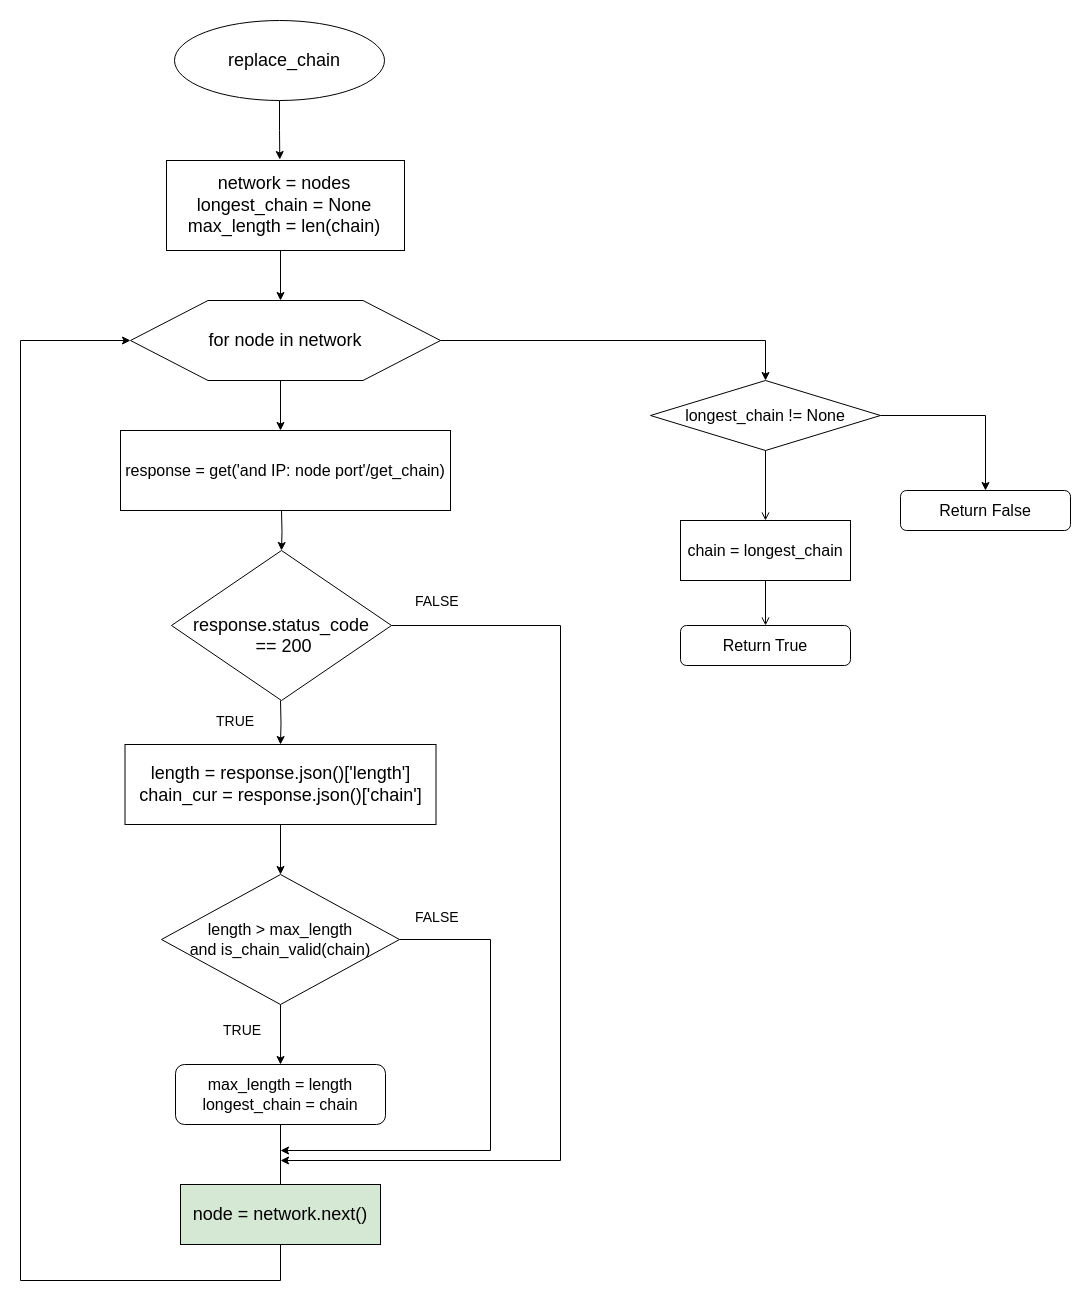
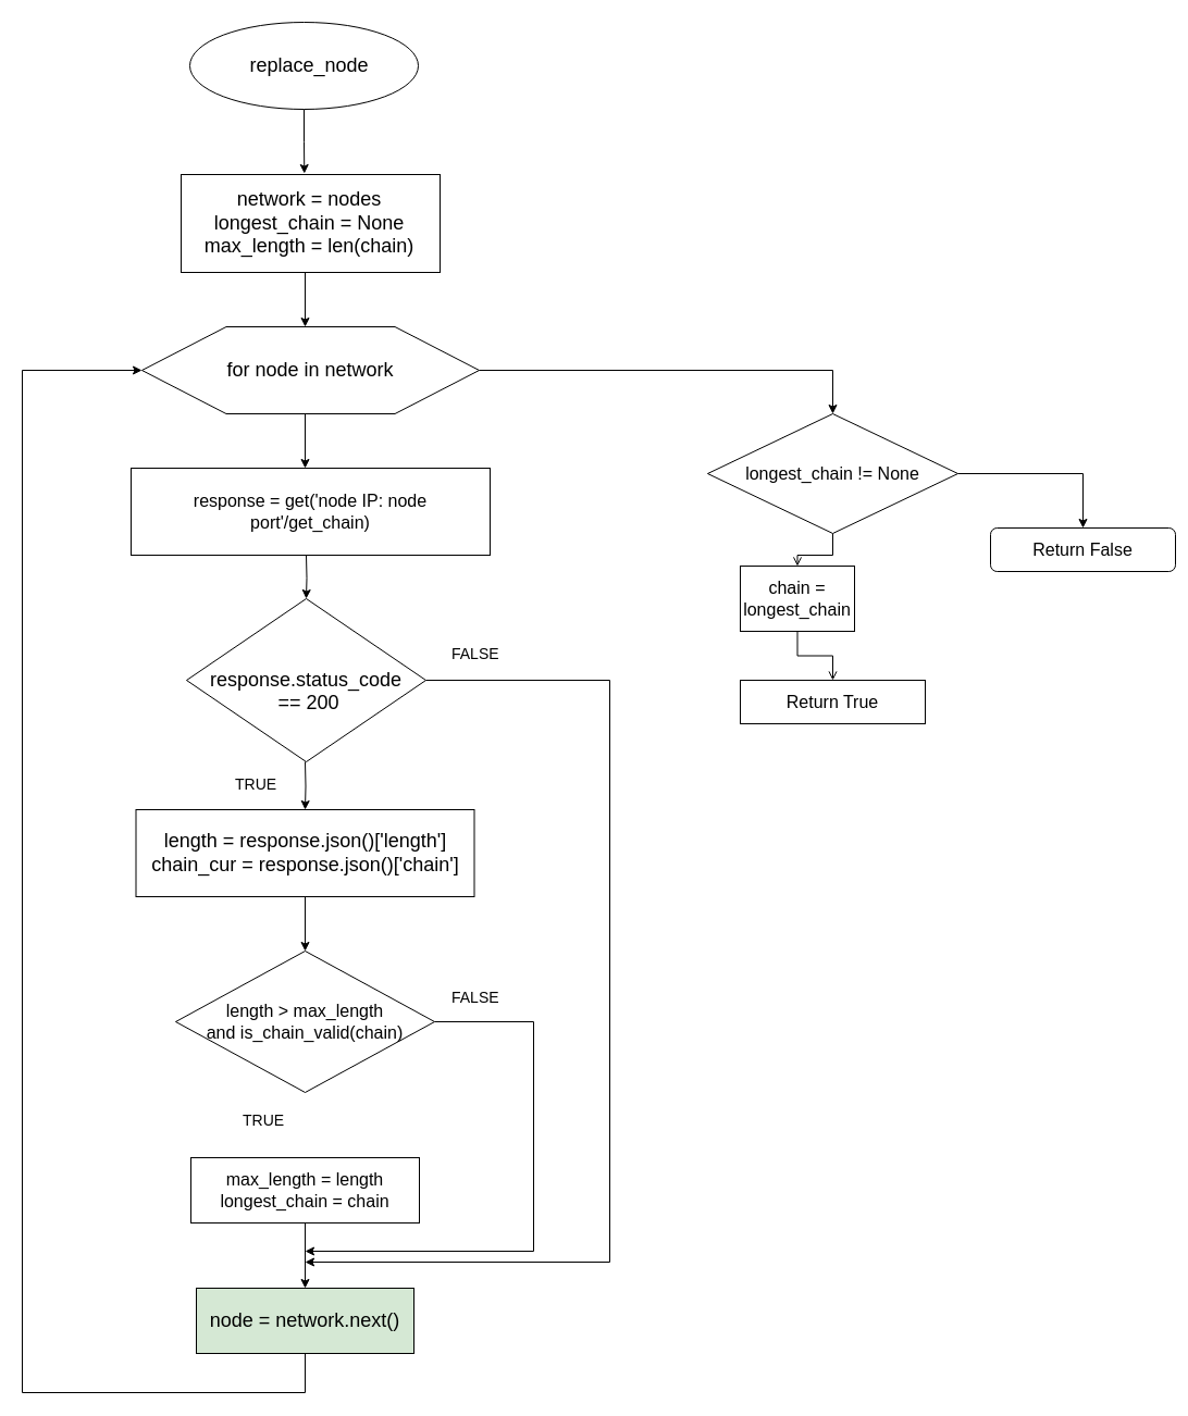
- <mxCell id="4" value="&lt;font style=&quot;font-size: 18px&quot;&gt;replace_chain&lt;/font&gt;" style="text;html=1;strokeColor=none;fillColor=none;align=center;verticalAlign=middle;whiteSpace=wrap;rounded=0;" vertex="1" parent="1"><mxGeometry x="214" y="40" width="140" height="40" as="geometry" /></mxCell>
+ <mxCell id="4" value="&lt;font style=&quot;font-size: 18px&quot;&gt;replace_node&lt;/font&gt;" style="text;html=1;strokeColor=none;fillColor=none;align=center;verticalAlign=middle;whiteSpace=wrap;rounded=0;" vertex="1" parent="1"><mxGeometry x="214" y="40" width="140" height="40" as="geometry" /></mxCell>
- <mxCell id="32" value="&lt;font size=&quot;3&quot;&gt;longest_chain != None&lt;/font&gt;" style="rhombus;whiteSpace=wrap;html=1;" vertex="1" parent="1"><mxGeometry x="650" y="380" width="230" height="70" as="geometry" /></mxCell>
+ <mxCell id="32" value="&lt;font size=&quot;3&quot;&gt;longest_chain != None&lt;/font&gt;" style="rhombus;whiteSpace=wrap;html=1;" vertex="1" parent="1"><mxGeometry x="650" y="380" width="230" height="110" as="geometry" /></mxCell>
- <mxCell id="13" value="&lt;span style=&quot;font-size: medium ; white-space: normal&quot;&gt;response = get('and IP: node port'/get_chain)&lt;/span&gt;" style="rounded=0;whiteSpace=wrap;html=1;" vertex="1" parent="1"><mxGeometry x="120" y="430" width="330" height="80" as="geometry" /></mxCell>
+ <mxCell id="13" value="&lt;span style=&quot;font-size: medium ; white-space: normal&quot;&gt;response = get('node IP: node port'/get_chain)&lt;/span&gt;" style="rounded=0;whiteSpace=wrap;html=1;" vertex="1" parent="1"><mxGeometry x="120" y="430" width="330" height="80" as="geometry" /></mxCell>
- <mxCell id="36" value="&lt;font size=&quot;3&quot;&gt;Return False&lt;/font&gt;" style="rounded=1;whiteSpace=wrap;html=1;" vertex="1" parent="1"><mxGeometry x="900" y="490" width="170" height="40" as="geometry" /></mxCell>
+ <mxCell id="36" value="&lt;font size=&quot;3&quot;&gt;Return False&lt;/font&gt;" style="rounded=1;whiteSpace=wrap;html=1;" vertex="1" parent="1"><mxGeometry x="910" y="485" width="170" height="40" as="geometry" /></mxCell>
- <mxCell id="35" value="&lt;font size=&quot;3&quot;&gt;chain = longest_chain&lt;/font&gt;" style="rounded=0;whiteSpace=wrap;html=1;" vertex="1" parent="1"><mxGeometry x="680" y="520" width="170" height="60" as="geometry" /></mxCell>
+ <mxCell id="35" value="&lt;font size=&quot;3&quot;&gt;chain = longest_chain&lt;/font&gt;" style="rounded=0;whiteSpace=wrap;html=1;" vertex="1" parent="1"><mxGeometry x="680" y="520" width="105" height="60" as="geometry" /></mxCell>
- <mxCell id="33" value="&lt;font size=&quot;3&quot;&gt;Return True&lt;/font&gt;" style="rounded=1;whiteSpace=wrap;html=1;" vertex="1" parent="1"><mxGeometry x="680" y="625" width="170" height="40" as="geometry" /></mxCell>
+ <mxCell id="33" value="&lt;font size=&quot;3&quot;&gt;Return True&lt;/font&gt;" style="whiteSpace=wrap;html=1;rounded=0;" vertex="1" parent="1"><mxGeometry x="680" y="625" width="170" height="40" as="geometry" /></mxCell>
- <mxCell id="19" style="edgeStyle=orthogonalEdgeStyle;rounded=0;orthogonalLoop=1;jettySize=auto;html=1;exitX=0.5;exitY=1;exitDx=0;exitDy=0;entryX=0.5;entryY=0;entryDx=0;entryDy=0;" edge="1" parent="1" source="21" target="23"><mxGeometry relative="1" as="geometry" /></mxCell>
- <mxCell id="23" value="&lt;font size=&quot;3&quot;&gt;max_length = length&lt;br&gt;longest_chain = chain&lt;br&gt;&lt;/font&gt;" style="whiteSpace=wrap;html=1;rounded=1;" vertex="1" parent="1"><mxGeometry x="175" y="1064" width="210" height="60" as="geometry" /></mxCell>
+ <mxCell id="23" value="&lt;font size=&quot;3&quot;&gt;max_length = length&lt;br&gt;longest_chain = chain&lt;br&gt;&lt;/font&gt;" style="rounded=0;whiteSpace=wrap;html=1;" vertex="1" parent="1"><mxGeometry x="175" y="1064" width="210" height="60" as="geometry" /></mxCell>
- <mxCell id="22" style="edgeStyle=orthogonalEdgeStyle;rounded=0;orthogonalLoop=1;jettySize=auto;html=1;exitX=0.5;exitY=1;exitDx=0;exitDy=0;entryX=0.5;entryY=0;entryDx=0;entryDy=0;endArrow=none;" edge="1" parent="1" source="23" target="25"><mxGeometry relative="1" as="geometry" /></mxCell>
+ <mxCell id="22" style="edgeStyle=orthogonalEdgeStyle;rounded=0;orthogonalLoop=1;jettySize=auto;html=1;exitX=0.5;exitY=1;exitDx=0;exitDy=0;entryX=0.5;entryY=0;entryDx=0;entryDy=0;" edge="1" parent="1" source="23" target="25"><mxGeometry relative="1" as="geometry" /></mxCell>
